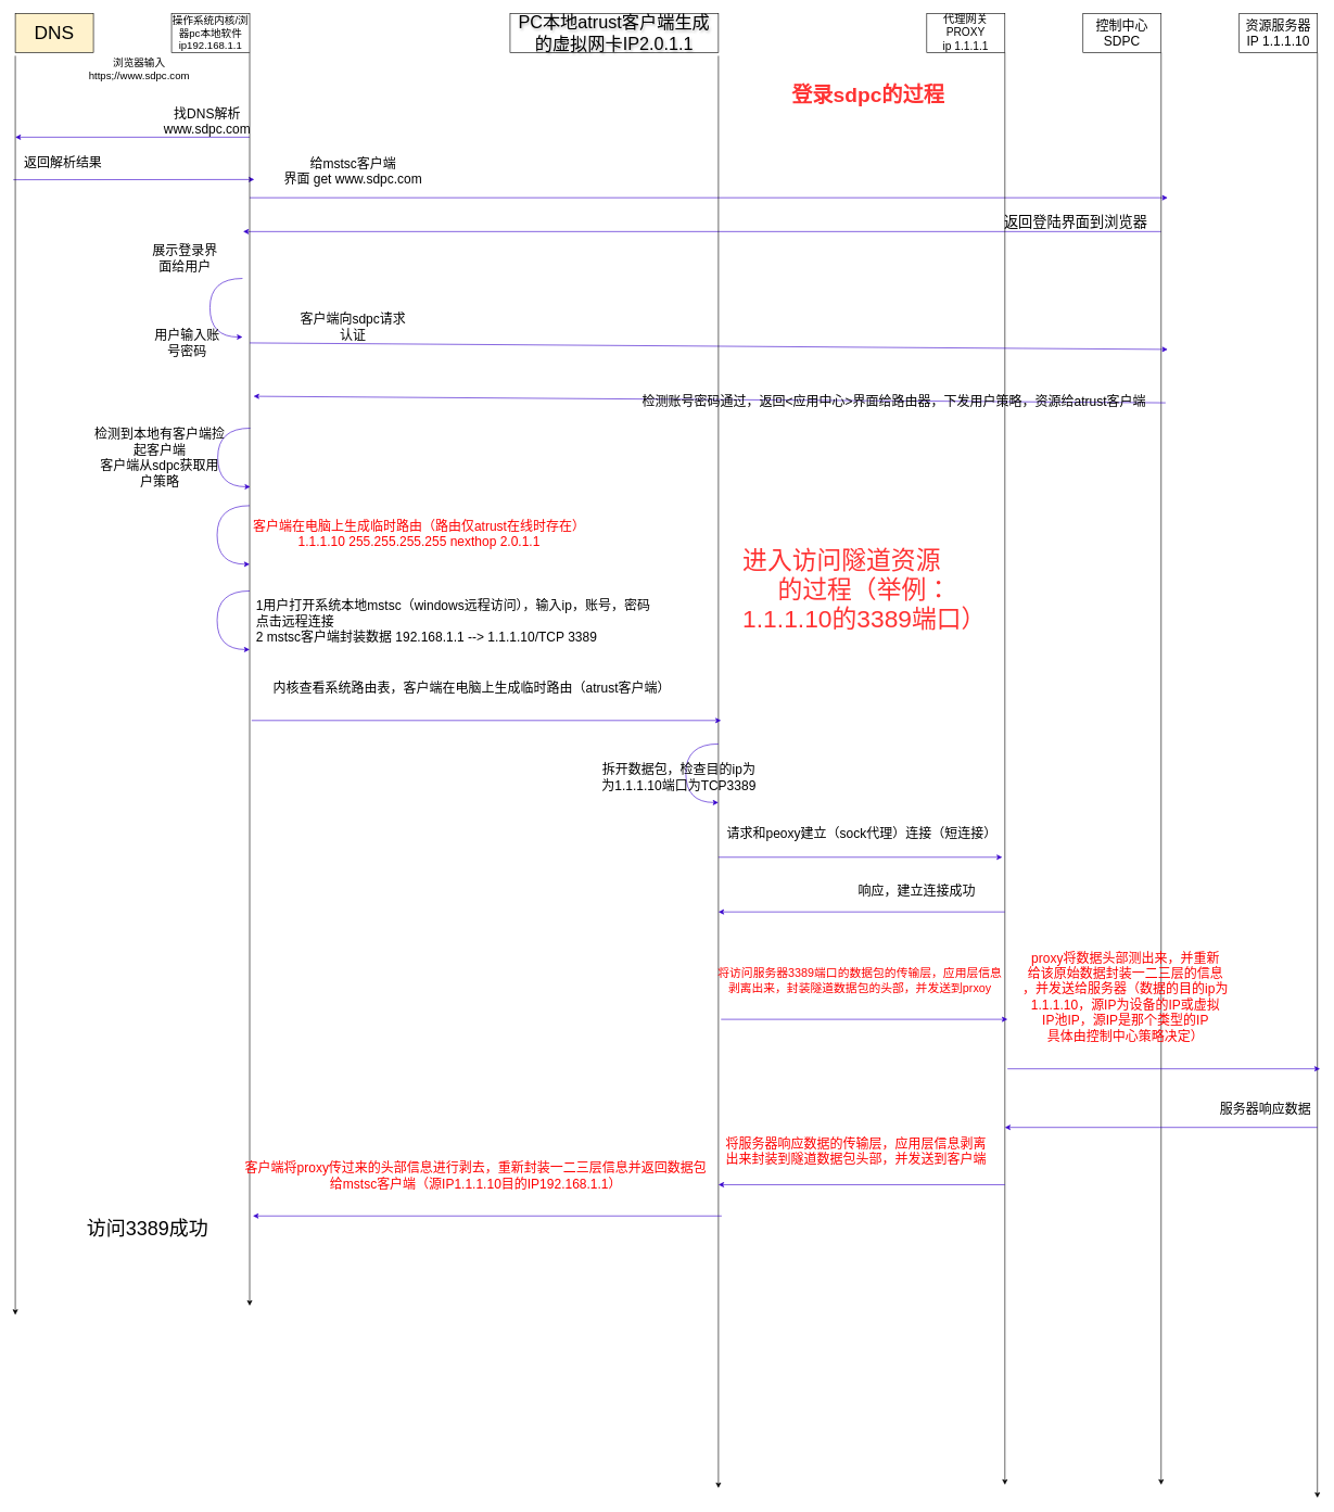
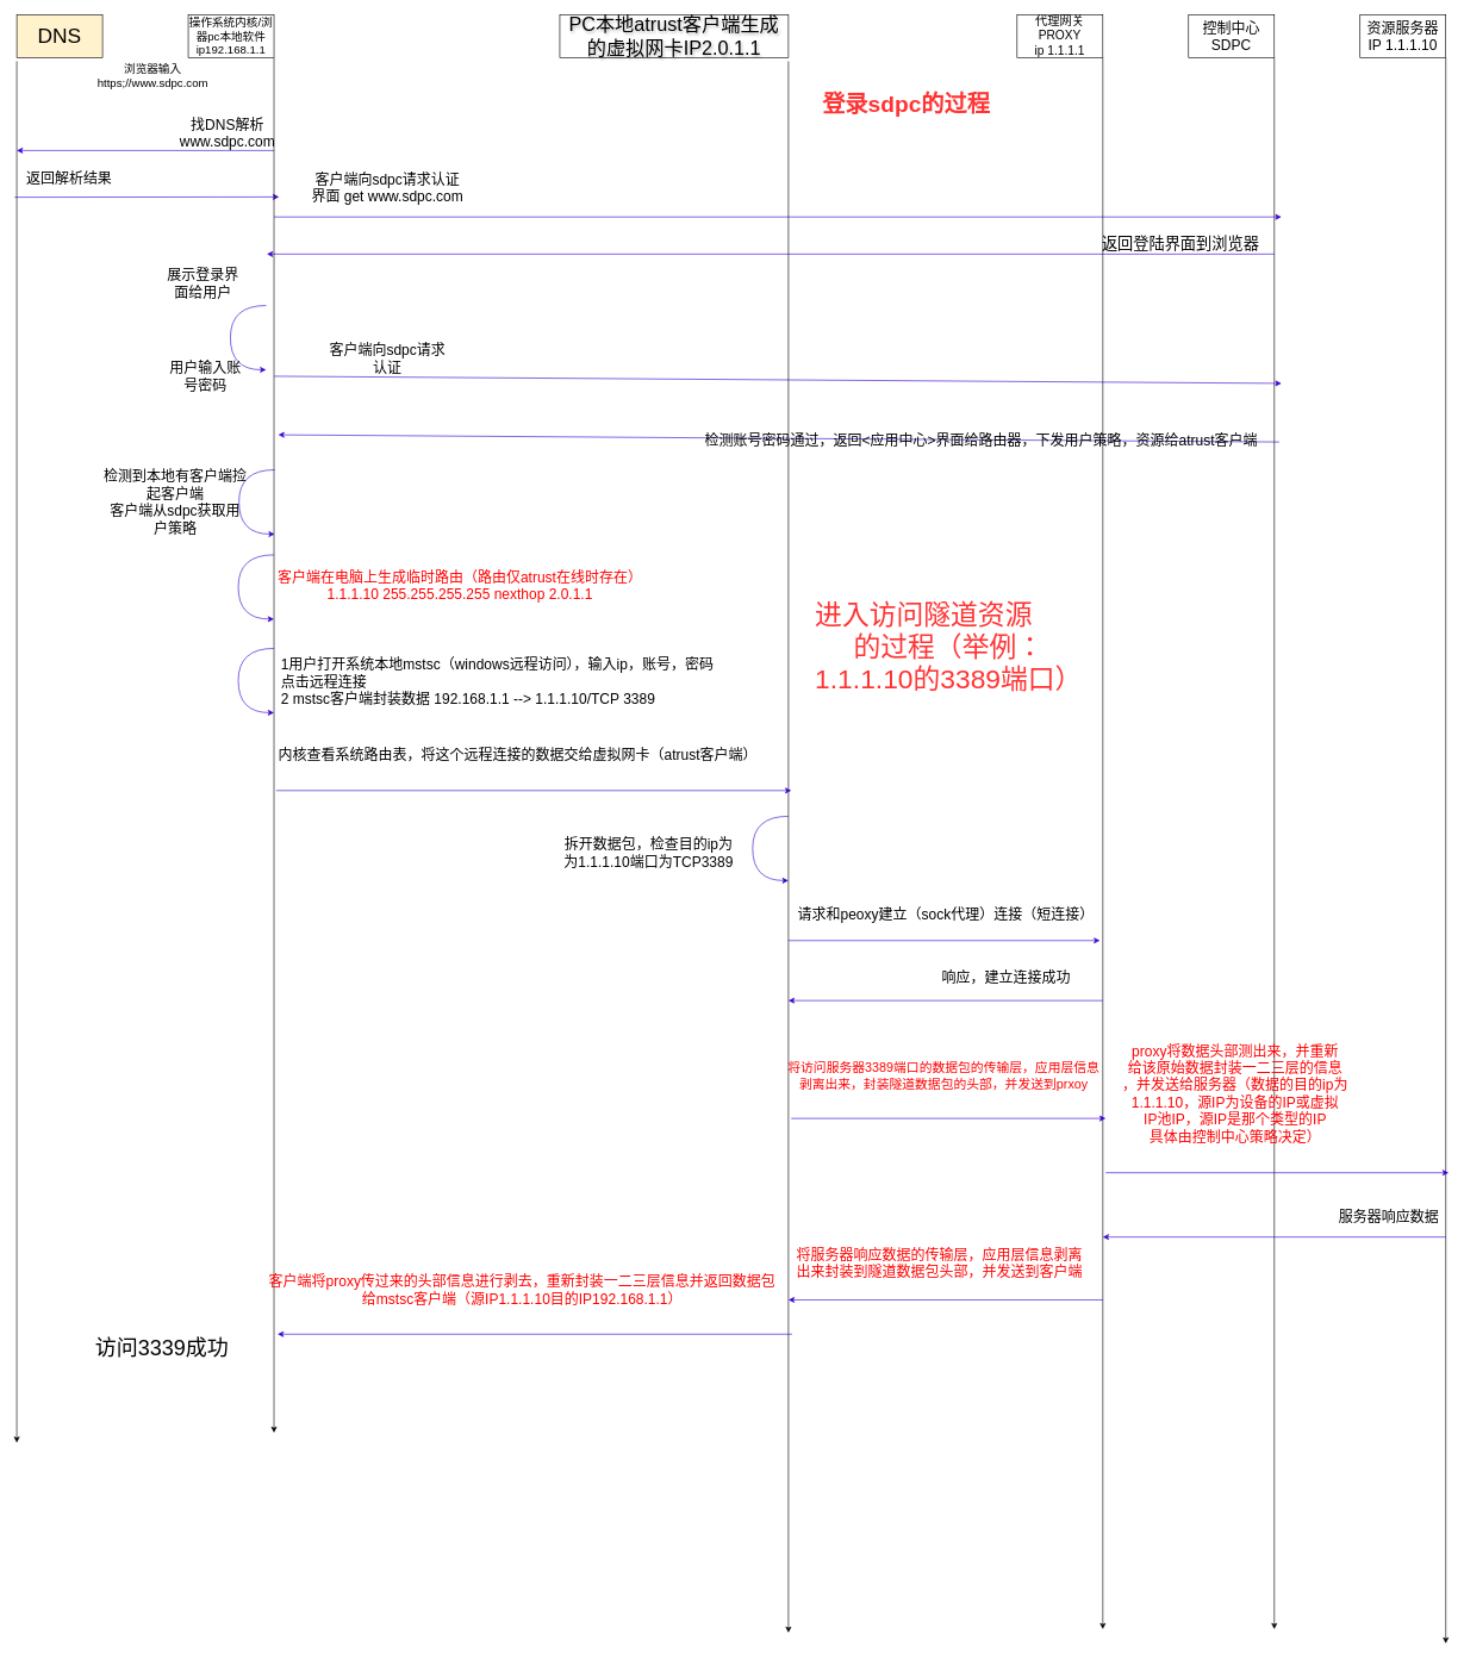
- <mxCell id="12" value="&lt;font style=&quot;color: rgb(255, 51, 51);&quot;&gt;&lt;b&gt;登录sdpc的过程&lt;/b&gt;&lt;/font&gt;" style="text;strokeColor=none;align=center;fillColor=none;html=1;verticalAlign=middle;whiteSpace=wrap;rounded=0;fontSize=32;fontColor=light-dark(#000000,#FF0000);" parent="1" vertex="1"><mxGeometry x="1188" y="130" width="290" height="30" as="geometry" /></mxCell>
+ <mxCell id="12" value="&lt;font style=&quot;color: rgb(255, 51, 51);&quot;&gt;&lt;b&gt;登录sdpc的过程&lt;/b&gt;&lt;/font&gt;" style="text;strokeColor=none;align=center;fillColor=none;html=1;verticalAlign=middle;whiteSpace=wrap;rounded=0;fontSize=32;fontColor=light-dark(#000000,#FF0000);" parent="1" vertex="1"><mxGeometry x="1123" y="130" width="290" height="30" as="geometry" /></mxCell>
- <mxCell id="11" value="给mstsc客户端&lt;div&gt;界面 get www.&lt;span style=&quot;background-color: transparent; color: light-dark(rgb(0, 0, 0), rgb(255, 255, 255));&quot;&gt;sdpc.com&lt;/span&gt;&lt;/div&gt;" style="text;strokeColor=none;align=center;fillColor=none;html=1;verticalAlign=middle;whiteSpace=wrap;rounded=0;fontSize=20;" parent="1" vertex="1"><mxGeometry x="416" y="247" width="252" height="30" as="geometry" /></mxCell>
+ <mxCell id="11" value="客户端向sdpc请求认证&lt;div&gt;界面 get www.&lt;span style=&quot;background-color: transparent; color: light-dark(rgb(0, 0, 0), rgb(255, 255, 255));&quot;&gt;sdpc.com&lt;/span&gt;&lt;/div&gt;" style="text;strokeColor=none;align=center;fillColor=none;html=1;verticalAlign=middle;whiteSpace=wrap;rounded=0;fontSize=20;" parent="1" vertex="1"><mxGeometry x="416" y="247" width="252" height="30" as="geometry" /></mxCell>
- <mxCell id="35" value="内核查看系统路由表，客户端在电脑上生成临时路由（atrust客户端）" style="text;html=1;align=center;verticalAlign=middle;resizable=0;points=[];autosize=1;strokeColor=none;fillColor=none;fontSize=20;" parent="1" vertex="1"><mxGeometry x="379" y="1035" width="690" height="40" as="geometry" /></mxCell>
+ <mxCell id="35" value="内核查看系统路由表，将这个远程连接的数据交给虚拟网卡（atrust客户端）" style="text;html=1;align=center;verticalAlign=middle;resizable=0;points=[];autosize=1;strokeColor=none;fillColor=none;fontSize=20;" parent="1" vertex="1"><mxGeometry x="379" y="1035" width="690" height="40" as="geometry" /></mxCell>
- <mxCell id="37" value="拆开数据包，检查目的ip&lt;span style=&quot;background-color: transparent; color: light-dark(rgb(0, 0, 0), rgb(255, 255, 255));&quot;&gt;为&lt;/span&gt;&lt;div&gt;&lt;span style=&quot;background-color: transparent; color: light-dark(rgb(0, 0, 0), rgb(255, 255, 255));&quot;&gt;为1.1.1.10端口为TCP3389&lt;/span&gt;&lt;/div&gt;" style="text;html=1;align=center;verticalAlign=middle;resizable=0;points=[];autosize=1;strokeColor=none;fillColor=none;fontSize=20;" parent="1" vertex="1"><mxGeometry x="912" y="1163" width="260" height="60" as="geometry" /></mxCell>
+ <mxCell id="37" value="拆开数据包，检查目的ip&lt;span style=&quot;background-color: transparent; color: light-dark(rgb(0, 0, 0), rgb(255, 255, 255));&quot;&gt;为&lt;/span&gt;&lt;div&gt;&lt;span style=&quot;background-color: transparent; color: light-dark(rgb(0, 0, 0), rgb(255, 255, 255));&quot;&gt;为1.1.1.10端口为TCP3389&lt;/span&gt;&lt;/div&gt;" style="text;html=1;align=center;verticalAlign=middle;resizable=0;points=[];autosize=1;strokeColor=none;fillColor=none;fontSize=20;" parent="1" vertex="1"><mxGeometry x="777" y="1163" width="260" height="60" as="geometry" /></mxCell>
- <mxCell id="55" value="&lt;font style=&quot;color: light-dark(rgb(0, 0, 0), rgb(255, 0, 0)); font-size: 30px;&quot;&gt;访问3389成功&lt;/font&gt;" style="text;html=1;align=center;verticalAlign=middle;resizable=0;points=[];autosize=1;strokeColor=none;fillColor=none;" parent="1" vertex="1"><mxGeometry x="123" y="1862" width="205" height="48" as="geometry" /></mxCell>
+ <mxCell id="55" value="&lt;font style=&quot;color: light-dark(rgb(0, 0, 0), rgb(255, 0, 0)); font-size: 30px;&quot;&gt;访问3339成功&lt;/font&gt;" style="text;html=1;align=center;verticalAlign=middle;resizable=0;points=[];autosize=1;strokeColor=none;fillColor=none;" parent="1" vertex="1"><mxGeometry x="123" y="1862" width="205" height="48" as="geometry" /></mxCell>
